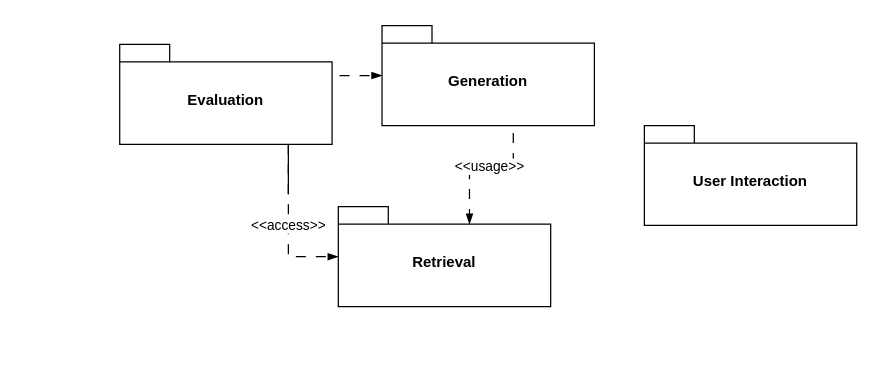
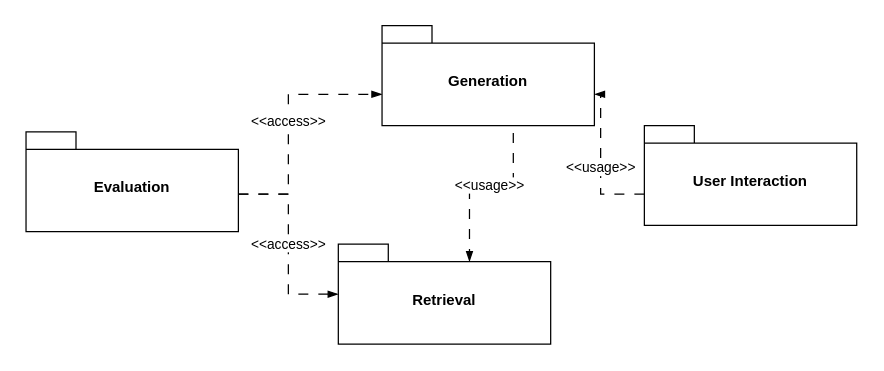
- <mxCell id="5" value="Evaluation" style="shape=folder;fontStyle=1;spacingTop=10;tabWidth=40;tabHeight=14;tabPosition=left;html=1;whiteSpace=wrap;" vertex="1" parent="1"><mxGeometry x="95" y="35" width="170" height="80" as="geometry" /></mxCell>
+ <mxCell id="5" value="Evaluation" style="shape=folder;fontStyle=1;spacingTop=10;tabWidth=40;tabHeight=14;tabPosition=left;html=1;whiteSpace=wrap;" vertex="1" parent="1"><mxGeometry x="20" y="105" width="170" height="80" as="geometry" /></mxCell>
+ <mxCell id="2" value="&amp;lt;&amp;lt;usage&amp;gt;&amp;gt;" style="edgeStyle=orthogonalEdgeStyle;rounded=0;orthogonalLoop=1;jettySize=auto;html=1;dashed=1;endArrow=blockThin;endFill=1;dashPattern=8 8;" edge="1" parent="1" source="3" target="7"><mxGeometry x="-0.067" relative="1" as="geometry"><Array as="points"><mxPoint x="480" y="155" /><mxPoint x="480" y="75" /></Array><mxPoint as="offset" /></mxGeometry></mxCell>
- <mxCell id="8" value="Retrieval" style="shape=folder;fontStyle=1;spacingTop=10;tabWidth=40;tabHeight=14;tabPosition=left;html=1;whiteSpace=wrap;" vertex="1" parent="1"><mxGeometry x="270" y="165" width="170" height="80" as="geometry" /></mxCell>
+ <mxCell id="8" value="Retrieval" style="shape=folder;fontStyle=1;spacingTop=10;tabWidth=40;tabHeight=14;tabPosition=left;html=1;whiteSpace=wrap;" vertex="1" parent="1"><mxGeometry x="270" y="195" width="170" height="80" as="geometry" /></mxCell>
